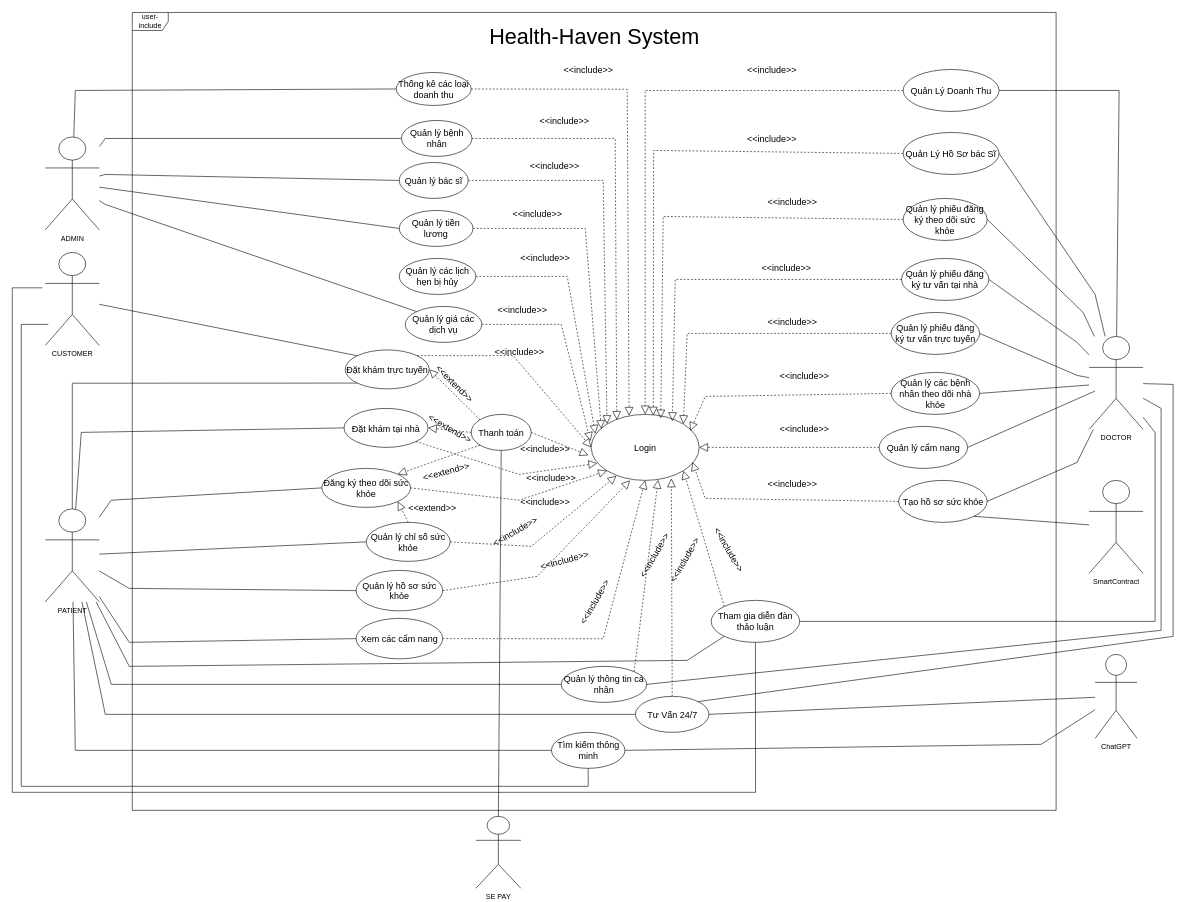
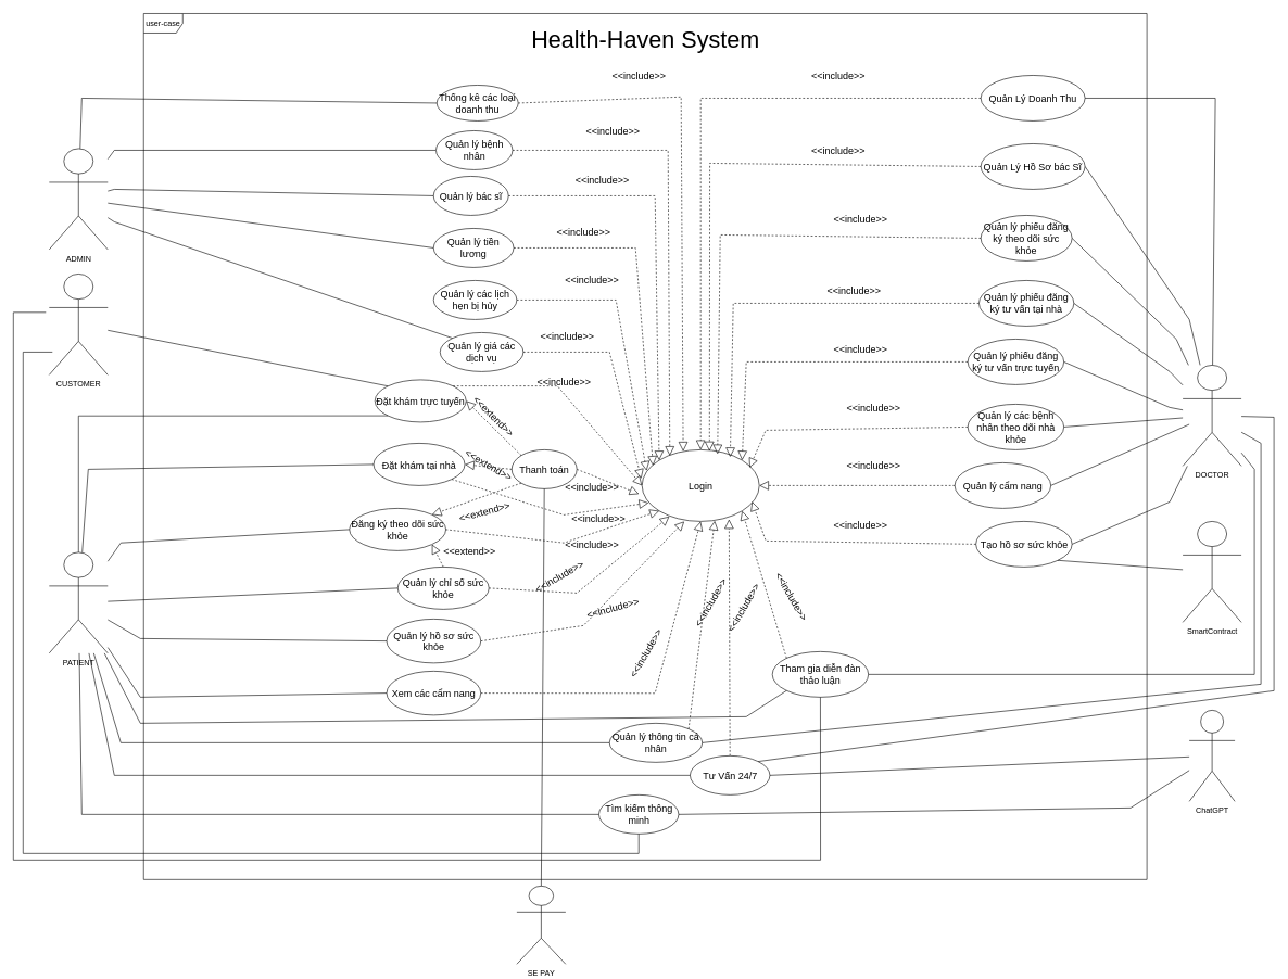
- <mxCell id="14" value="user-include" style="shape=umlFrame;whiteSpace=wrap;html=1;pointerEvents=0;" parent="1" vertex="1"><mxGeometry x="220" y="20" width="1540" height="1330" as="geometry" /></mxCell>
+ <mxCell id="14" value="user-case" style="shape=umlFrame;whiteSpace=wrap;html=1;pointerEvents=0;" parent="1" vertex="1"><mxGeometry x="220" y="20" width="1540" height="1330" as="geometry" /></mxCell>
- <mxCell id="22" value="Thống kê các loại doanh thu" style="ellipse;whiteSpace=wrap;html=1;fontSize=15;" parent="1" vertex="1"><mxGeometry x="660" y="120" width="125" height="55" as="geometry" /></mxCell>
+ <mxCell id="22" value="Thống kê các loại doanh thu" style="ellipse;whiteSpace=wrap;html=1;fontSize=15;" parent="1" vertex="1"><mxGeometry x="670" y="130" width="125" height="55" as="geometry" /></mxCell>
